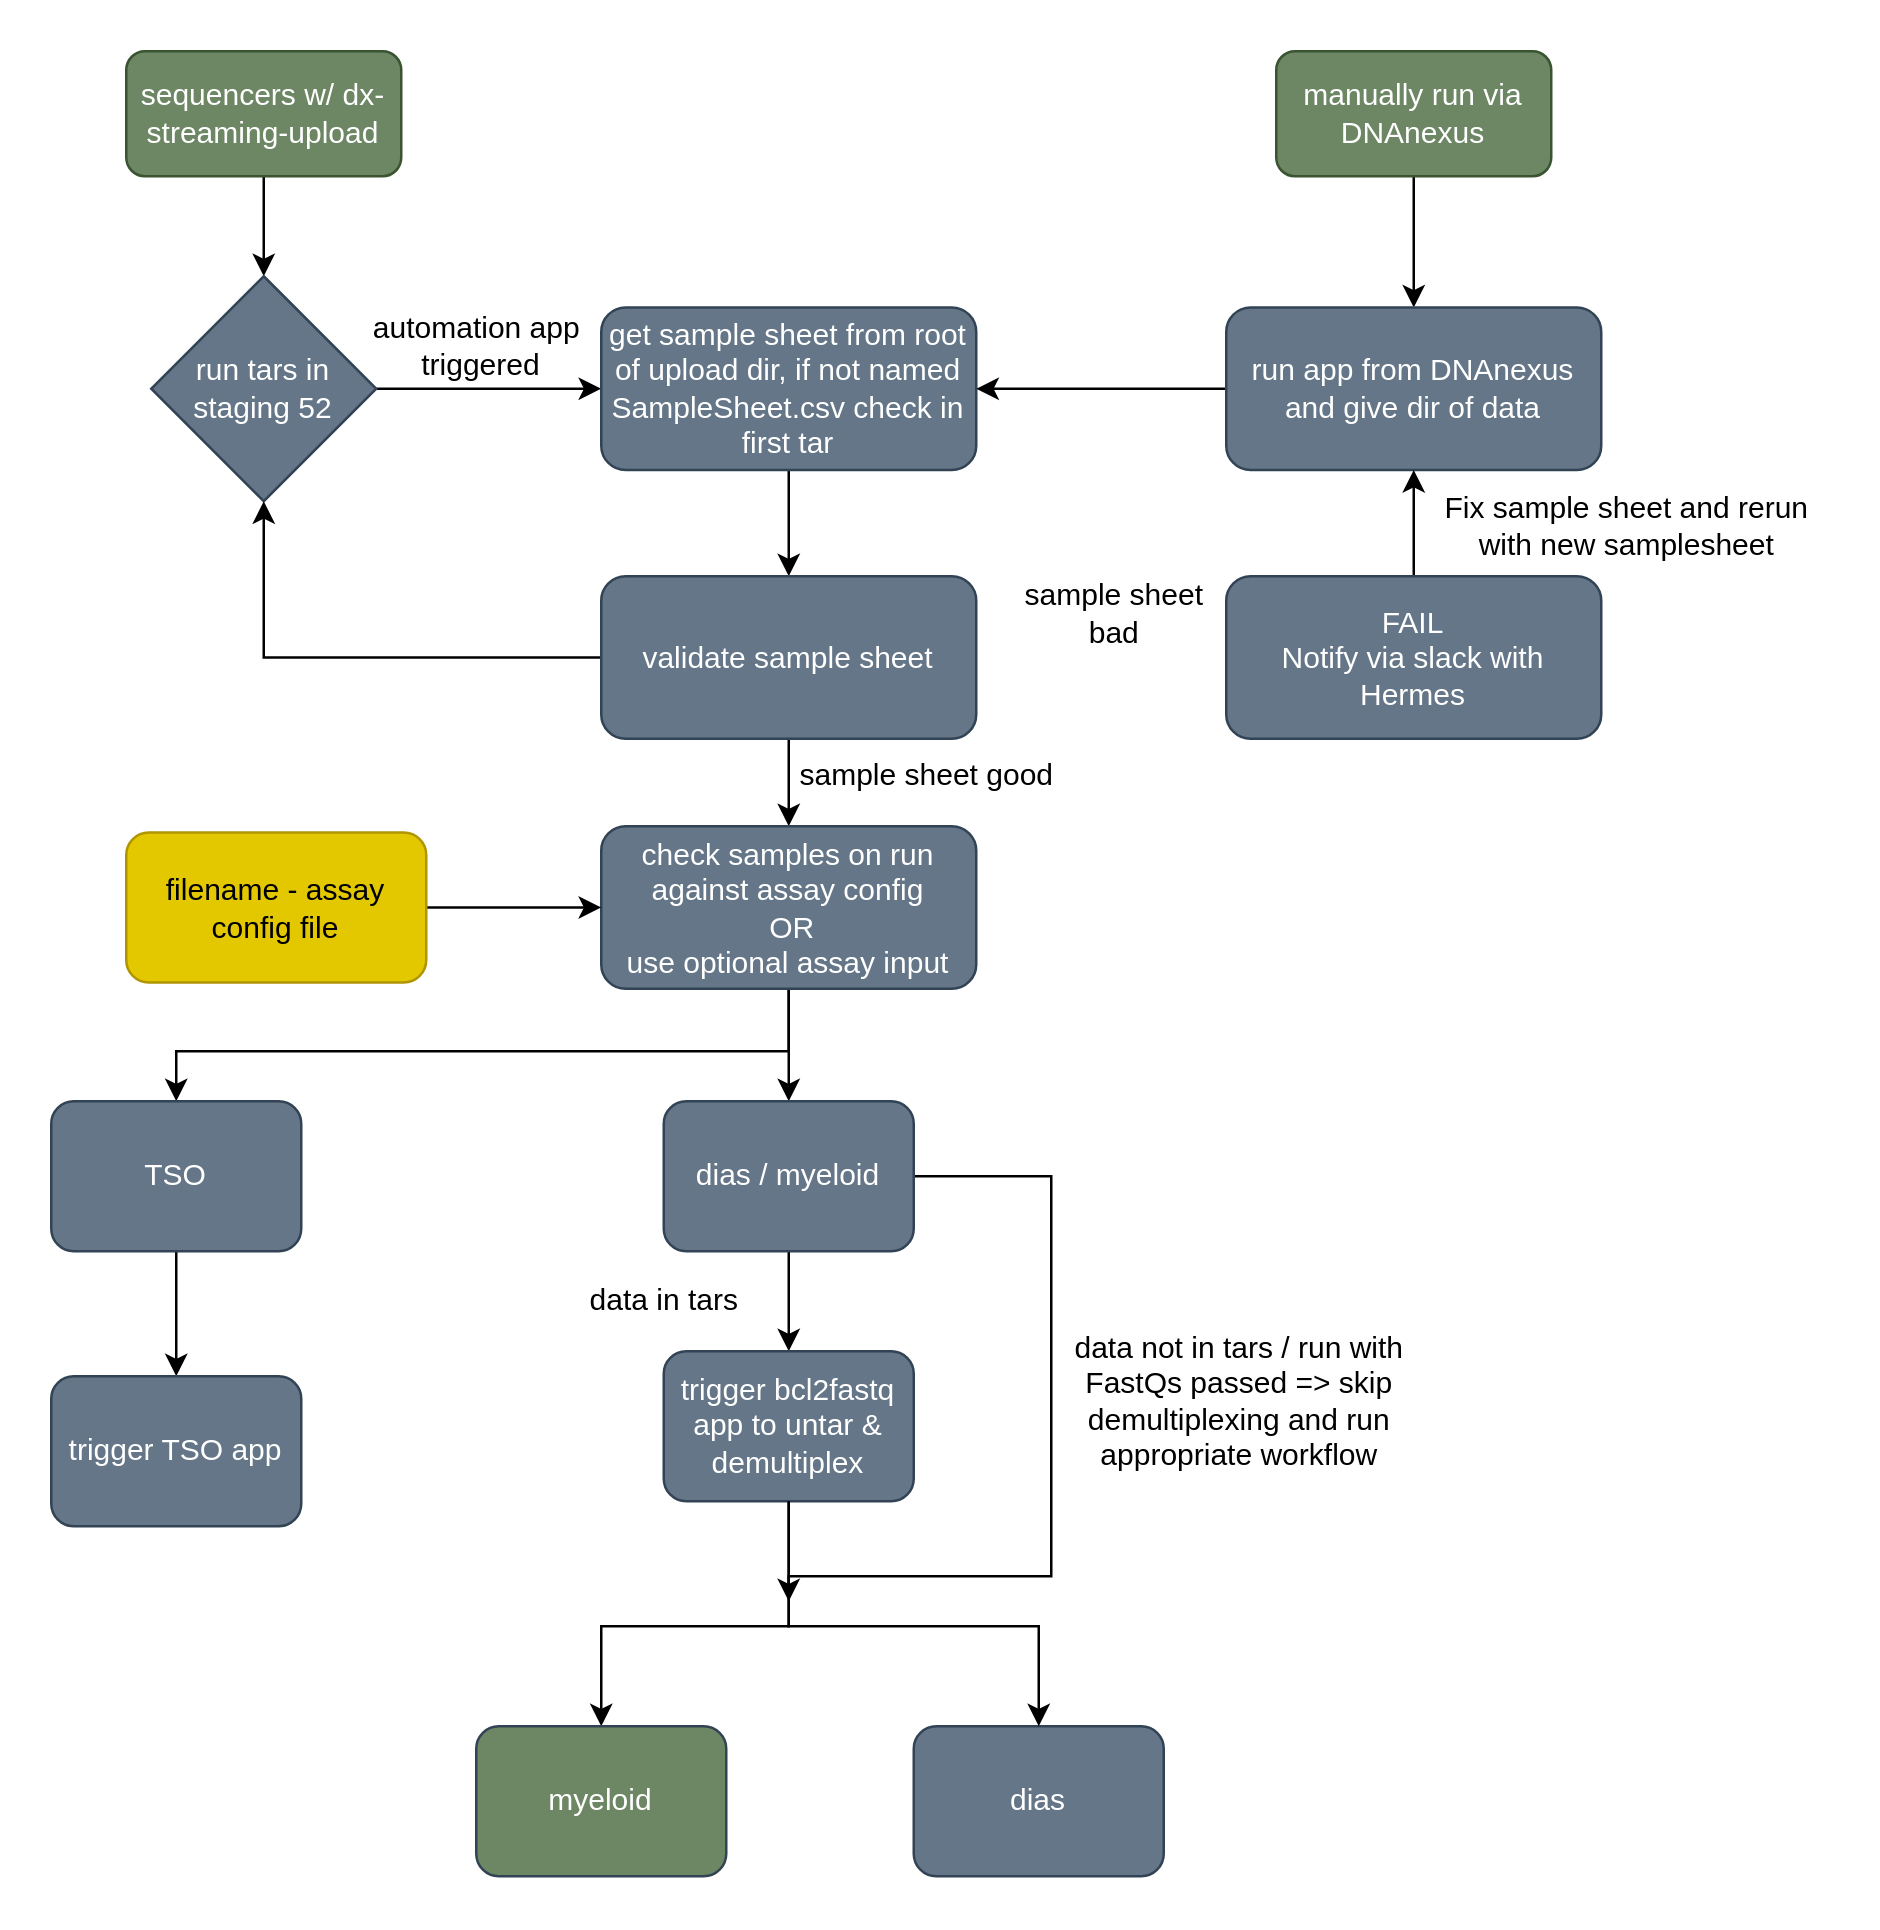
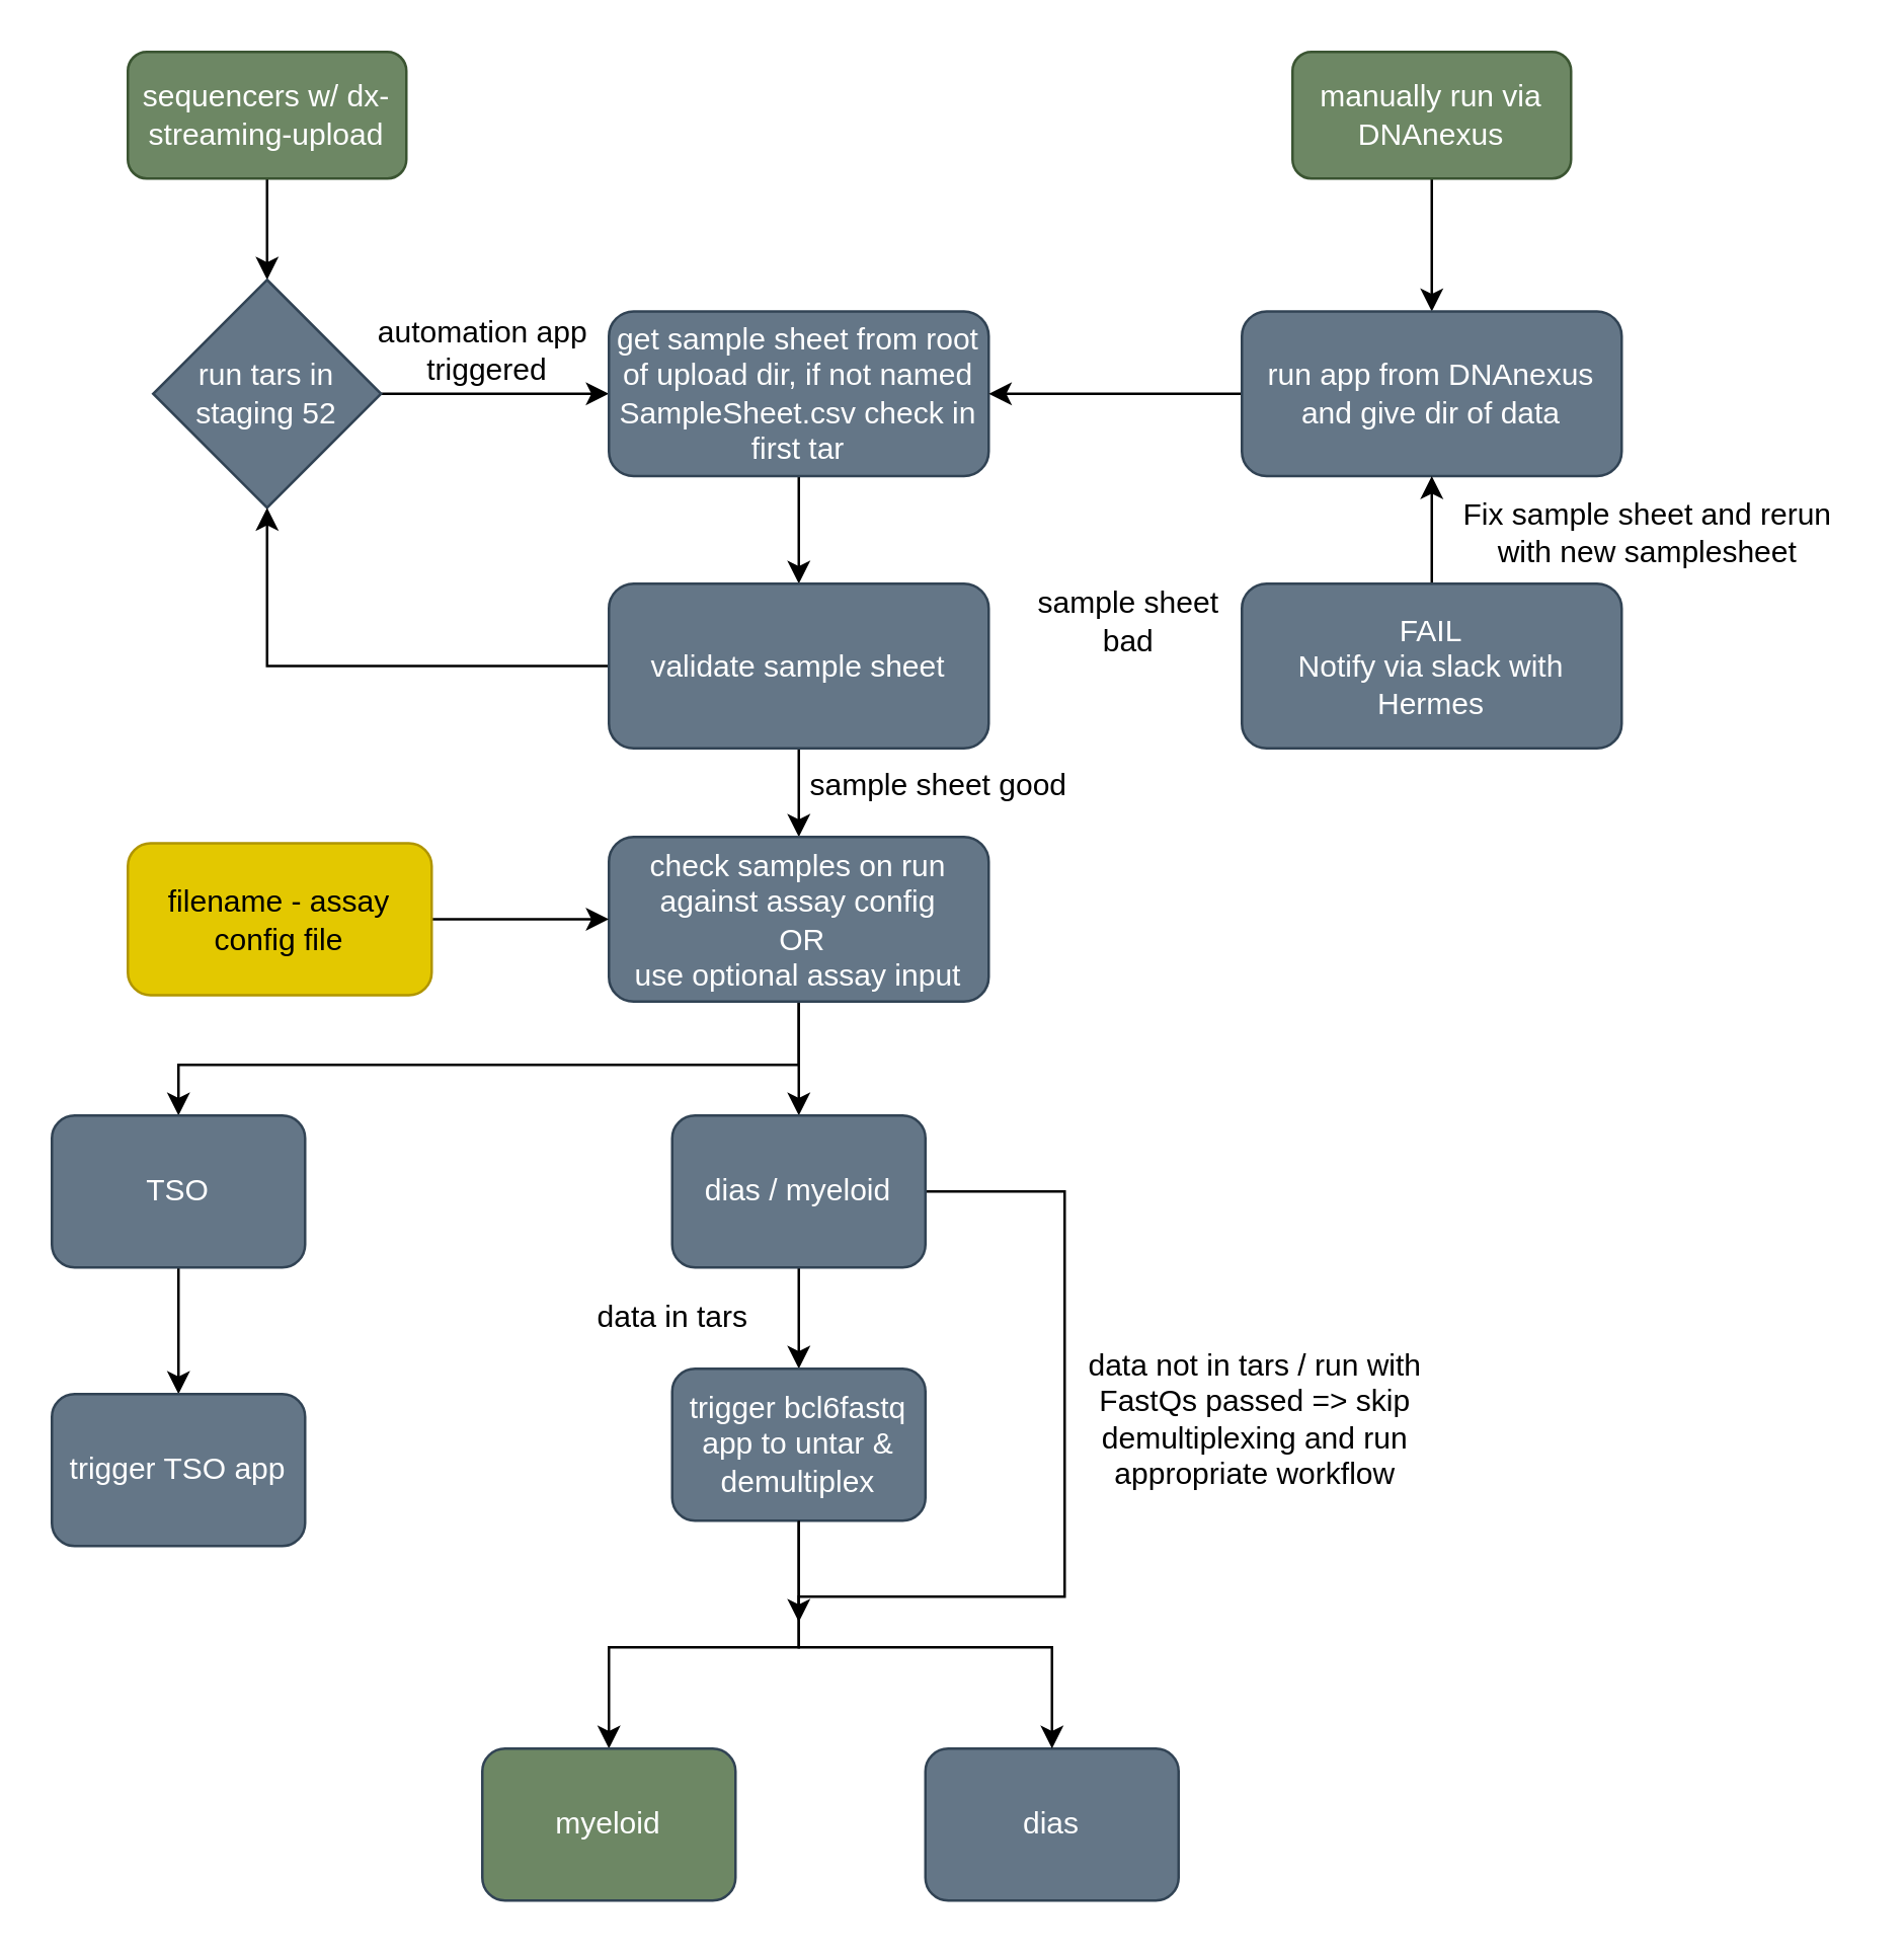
- <mxCell id="32" value="trigger bcl2fastq app to untar &amp;amp; demultiplex" style="rounded=1;whiteSpace=wrap;html=1;fillColor=#647687;strokeColor=#314354;fontColor=#ffffff;" parent="1" vertex="1"><mxGeometry x="265" y="540" width="100" height="60" as="geometry" /></mxCell>
+ <mxCell id="32" value="trigger bcl6fastq app to untar &amp;amp; demultiplex" style="rounded=1;whiteSpace=wrap;html=1;fillColor=#647687;strokeColor=#314354;fontColor=#ffffff;" parent="1" vertex="1"><mxGeometry x="265" y="540" width="100" height="60" as="geometry" /></mxCell>
